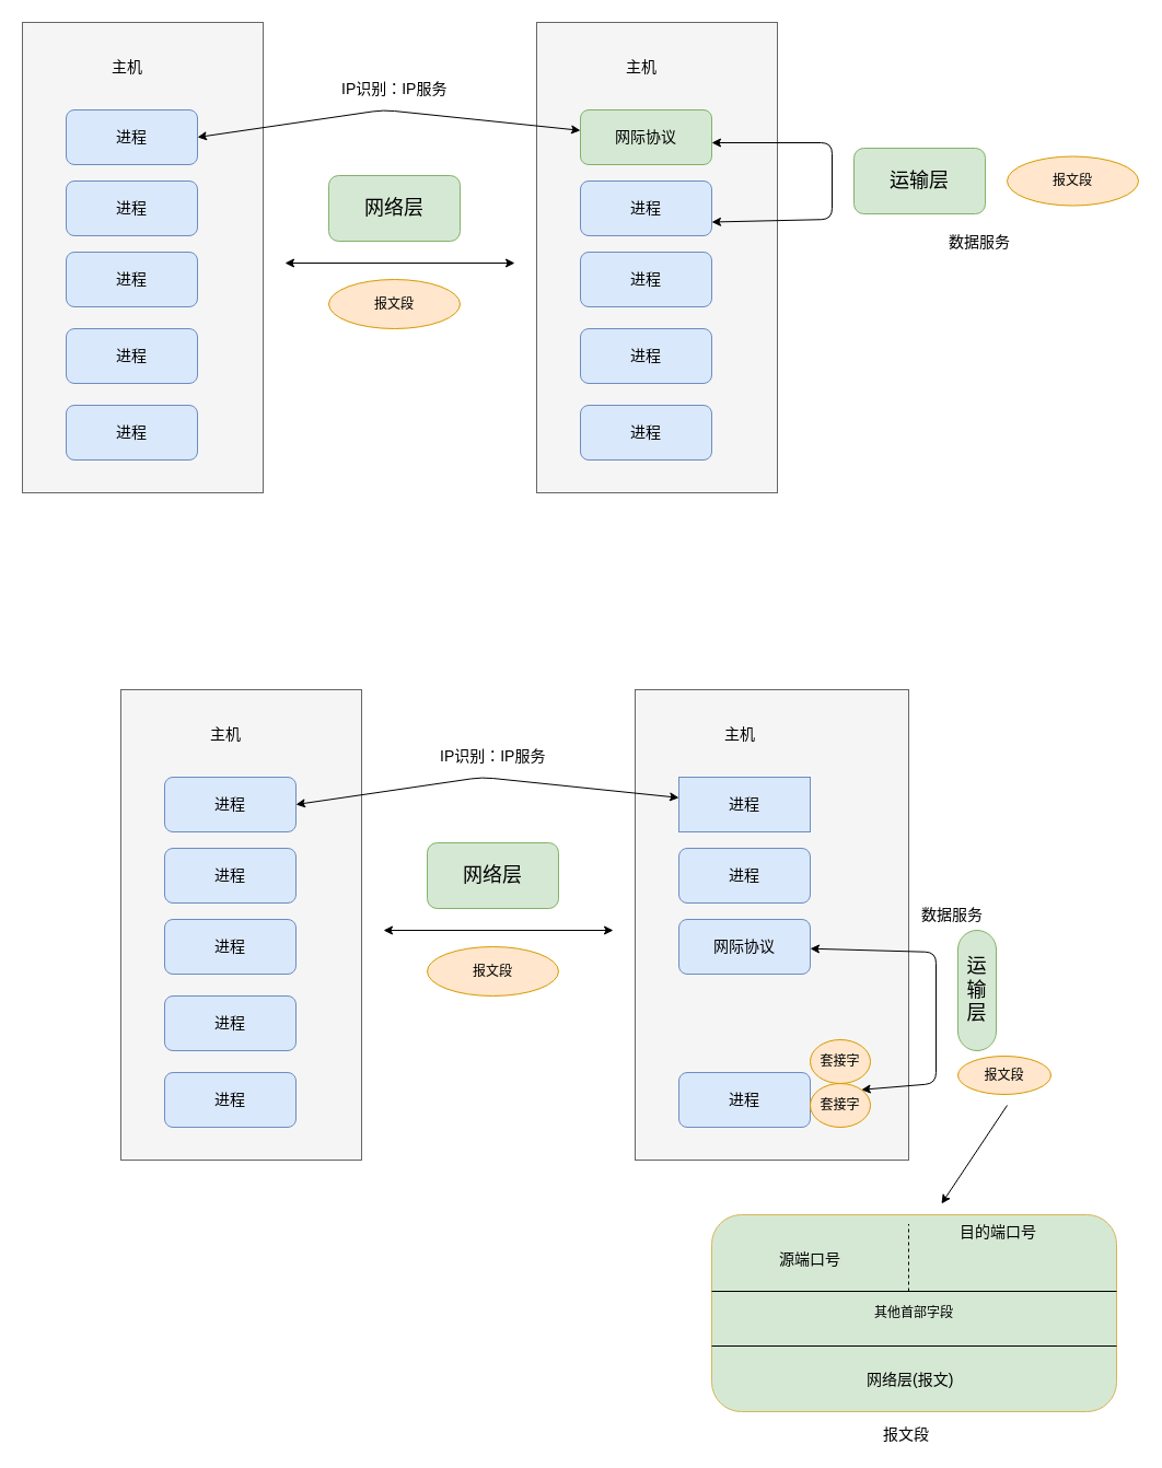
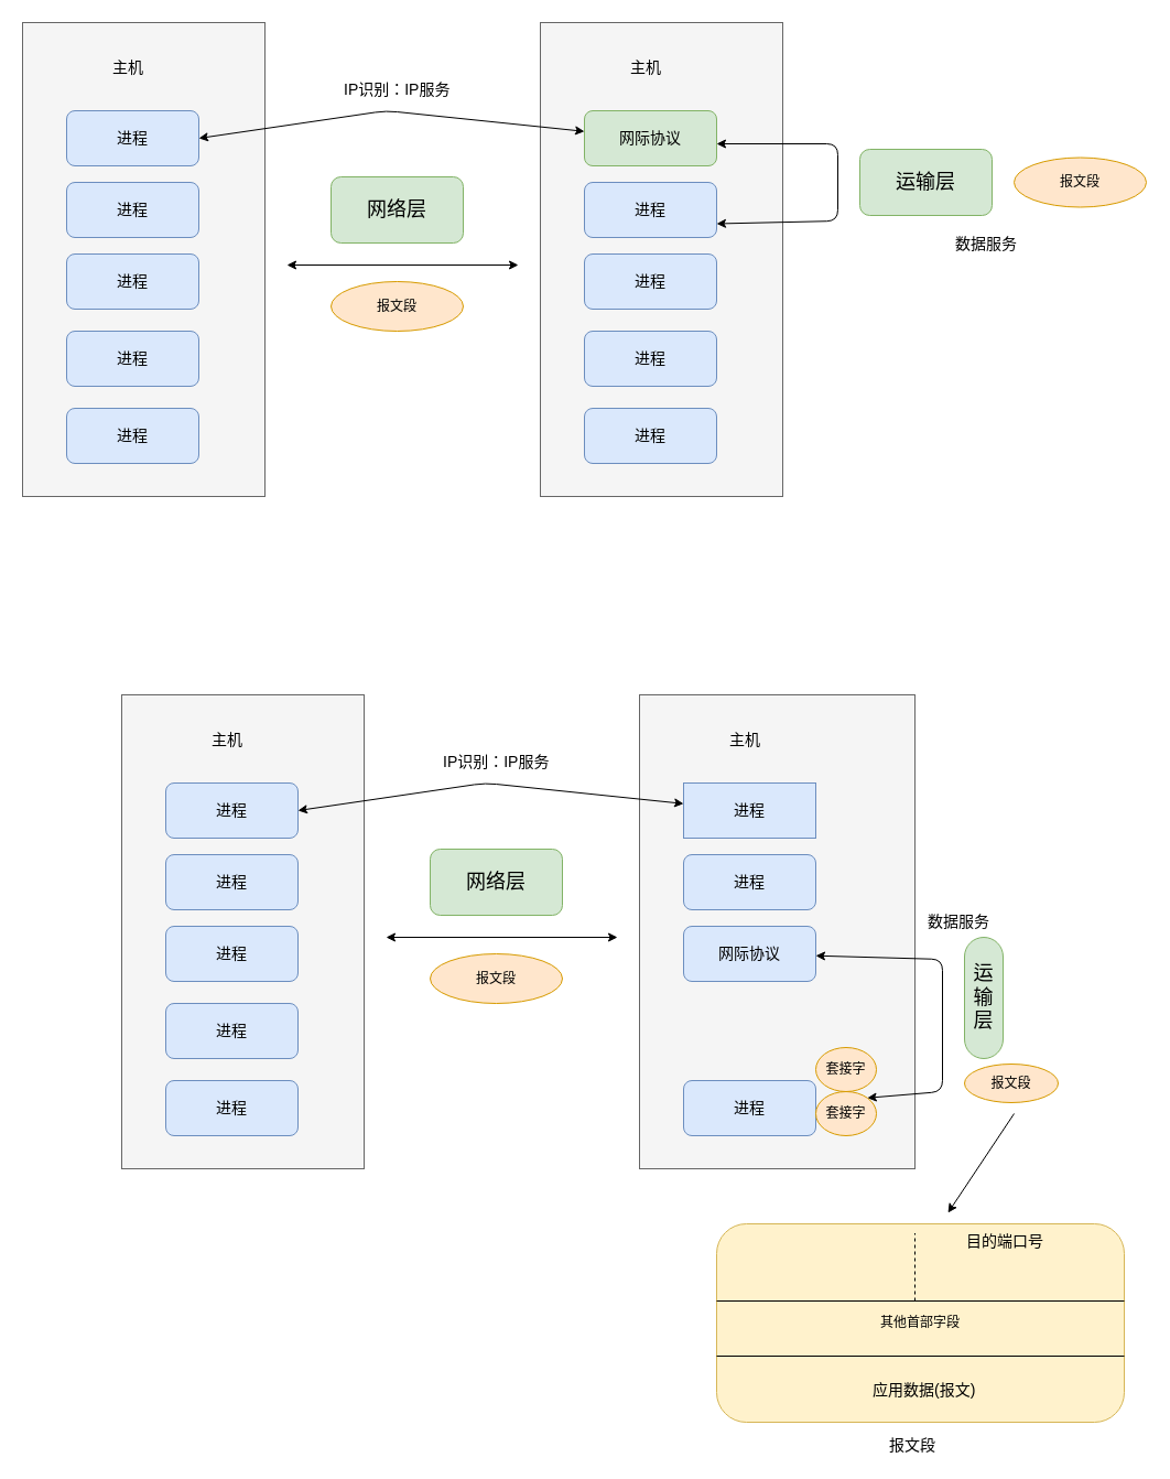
- <mxCell id="54" value="&lt;font style=&quot;font-size: 14px&quot;&gt;源端口号&lt;/font&gt;" style="text;html=1;resizable=0;points=[];autosize=1;align=left;verticalAlign=top;spacingTop=-4;" vertex="1" parent="1"><mxGeometry x="710" y="1140" width="70" height="20" as="geometry" /></mxCell>
- <mxCell id="49" value="其他首部字段" style="rounded=1;whiteSpace=wrap;html=1;fillColor=#d5e8d4;strokeColor=#d6b656;" vertex="1" parent="1"><mxGeometry x="650" y="1110" width="370" height="180" as="geometry" /></mxCell>
+ <mxCell id="49" value="其他首部字段" style="rounded=1;whiteSpace=wrap;html=1;fillColor=#fff2cc;strokeColor=#d6b656;" vertex="1" parent="1"><mxGeometry x="650" y="1110" width="370" height="180" as="geometry" /></mxCell>
- <mxCell id="57" value="&lt;font style=&quot;font-size: 14px&quot;&gt;网络层(报文)&lt;/font&gt;" style="text;html=1;resizable=0;points=[];autosize=1;align=left;verticalAlign=top;spacingTop=-4;" vertex="1" parent="1"><mxGeometry x="790" y="1250" width="110" height="20" as="geometry" /></mxCell>
+ <mxCell id="57" value="&lt;font style=&quot;font-size: 14px&quot;&gt;应用数据(报文)&lt;/font&gt;" style="text;html=1;resizable=0;points=[];autosize=1;align=left;verticalAlign=top;spacingTop=-4;" vertex="1" parent="1"><mxGeometry x="790" y="1250" width="110" height="20" as="geometry" /></mxCell>
